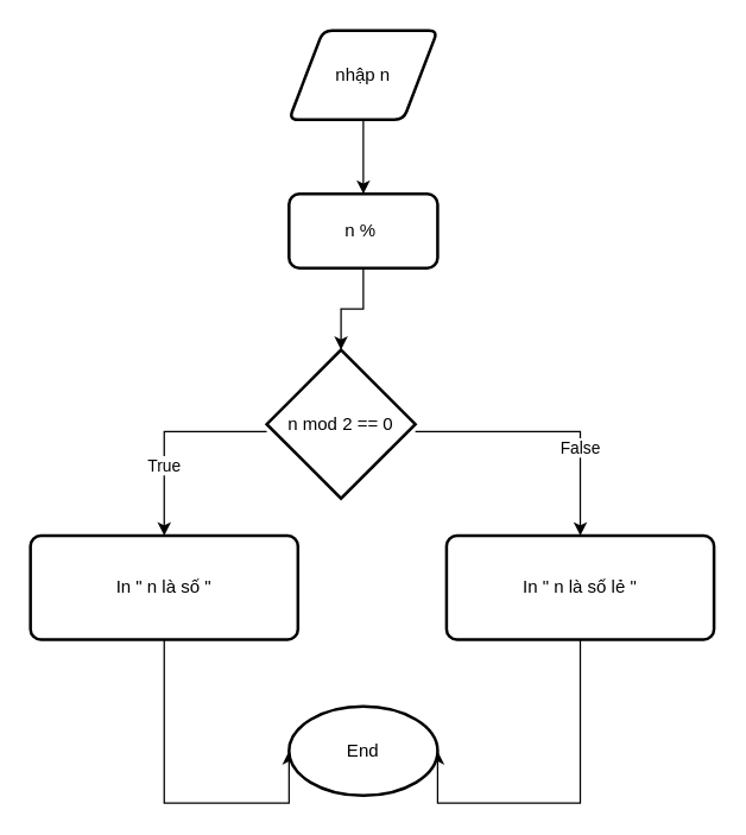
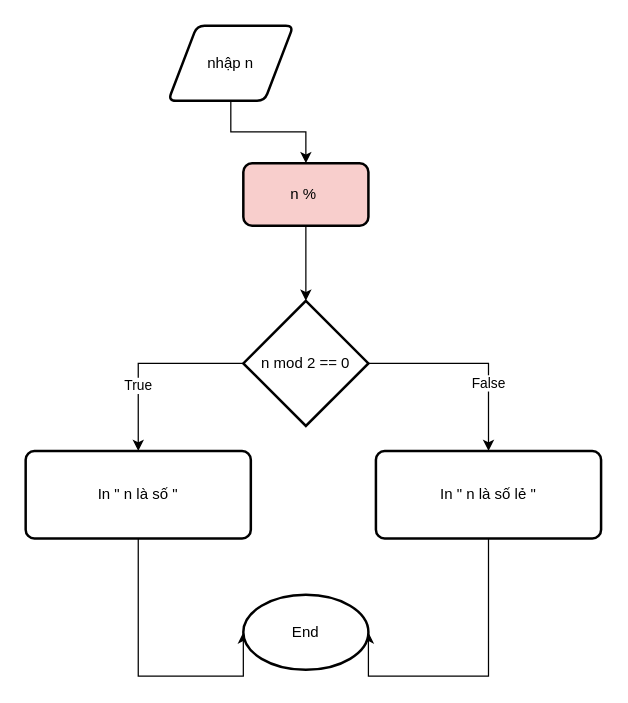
- <mxCell id="3" value="nhập n" style="shape=parallelogram;html=1;strokeWidth=2;perimeter=parallelogramPerimeter;whiteSpace=wrap;rounded=1;arcSize=12;size=0.23;" parent="1" vertex="1"><mxGeometry x="194" y="20" width="100" height="60" as="geometry" /></mxCell>
+ <mxCell id="3" value="nhập n" style="shape=parallelogram;html=1;strokeWidth=2;perimeter=parallelogramPerimeter;whiteSpace=wrap;rounded=1;arcSize=12;size=0.23;" parent="1" vertex="1"><mxGeometry x="134" y="20" width="100" height="60" as="geometry" /></mxCell>
- <mxCell id="5" value="n %&amp;nbsp;" style="rounded=1;whiteSpace=wrap;html=1;absoluteArcSize=1;arcSize=14;strokeWidth=2;" parent="1" vertex="1"><mxGeometry x="194" y="130" width="100" height="50" as="geometry" /></mxCell>
+ <mxCell id="5" value="n %&amp;nbsp;" style="rounded=1;whiteSpace=wrap;html=1;absoluteArcSize=1;arcSize=14;strokeWidth=2;fillColor=#f8cecc;" parent="1" vertex="1"><mxGeometry x="194" y="130" width="100" height="50" as="geometry" /></mxCell>
- <mxCell id="10" value="n mod 2 == 0" style="strokeWidth=2;html=1;shape=mxgraph.flowchart.decision;whiteSpace=wrap;" parent="1" vertex="1"><mxGeometry x="179" y="235" width="100" height="100" as="geometry" /></mxCell>
+ <mxCell id="10" value="n mod 2 == 0" style="strokeWidth=2;html=1;shape=mxgraph.flowchart.decision;whiteSpace=wrap;" parent="1" vertex="1"><mxGeometry x="194" y="240" width="100" height="100" as="geometry" /></mxCell>
